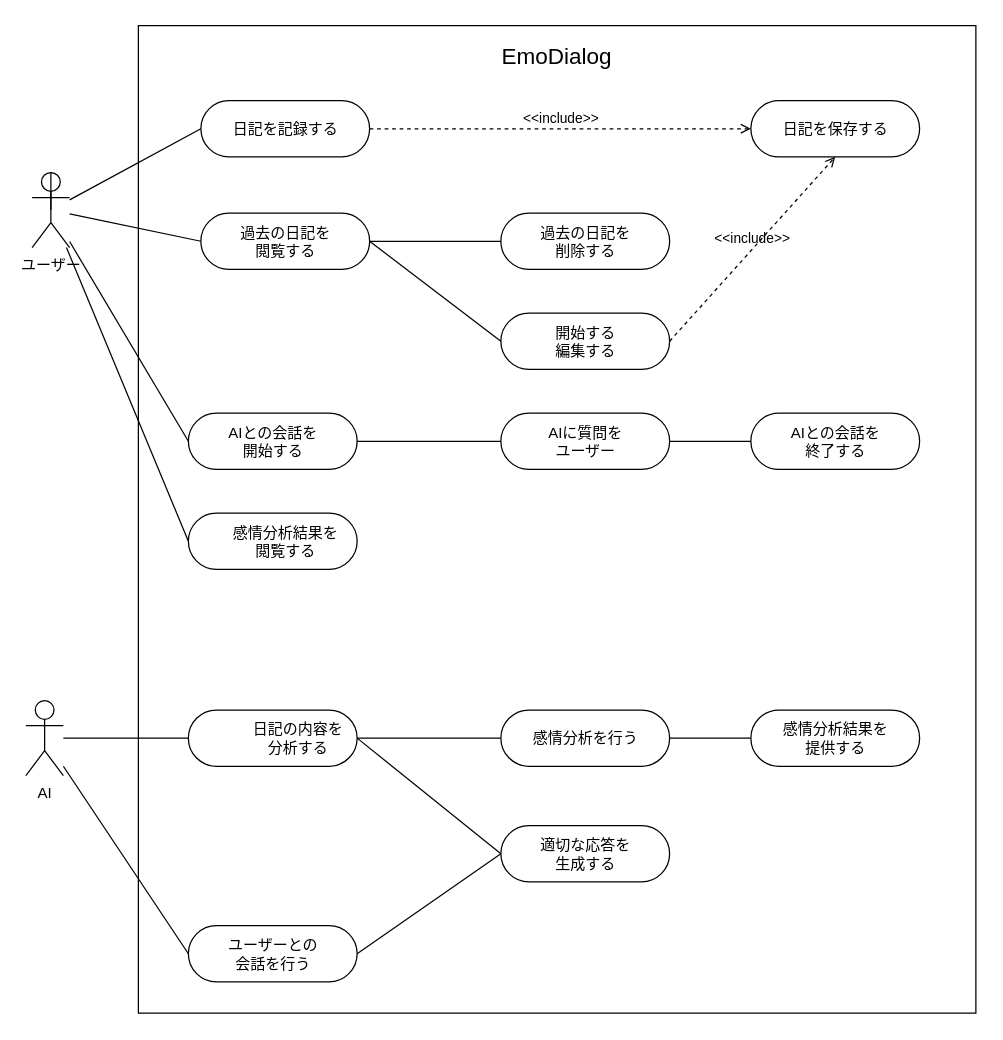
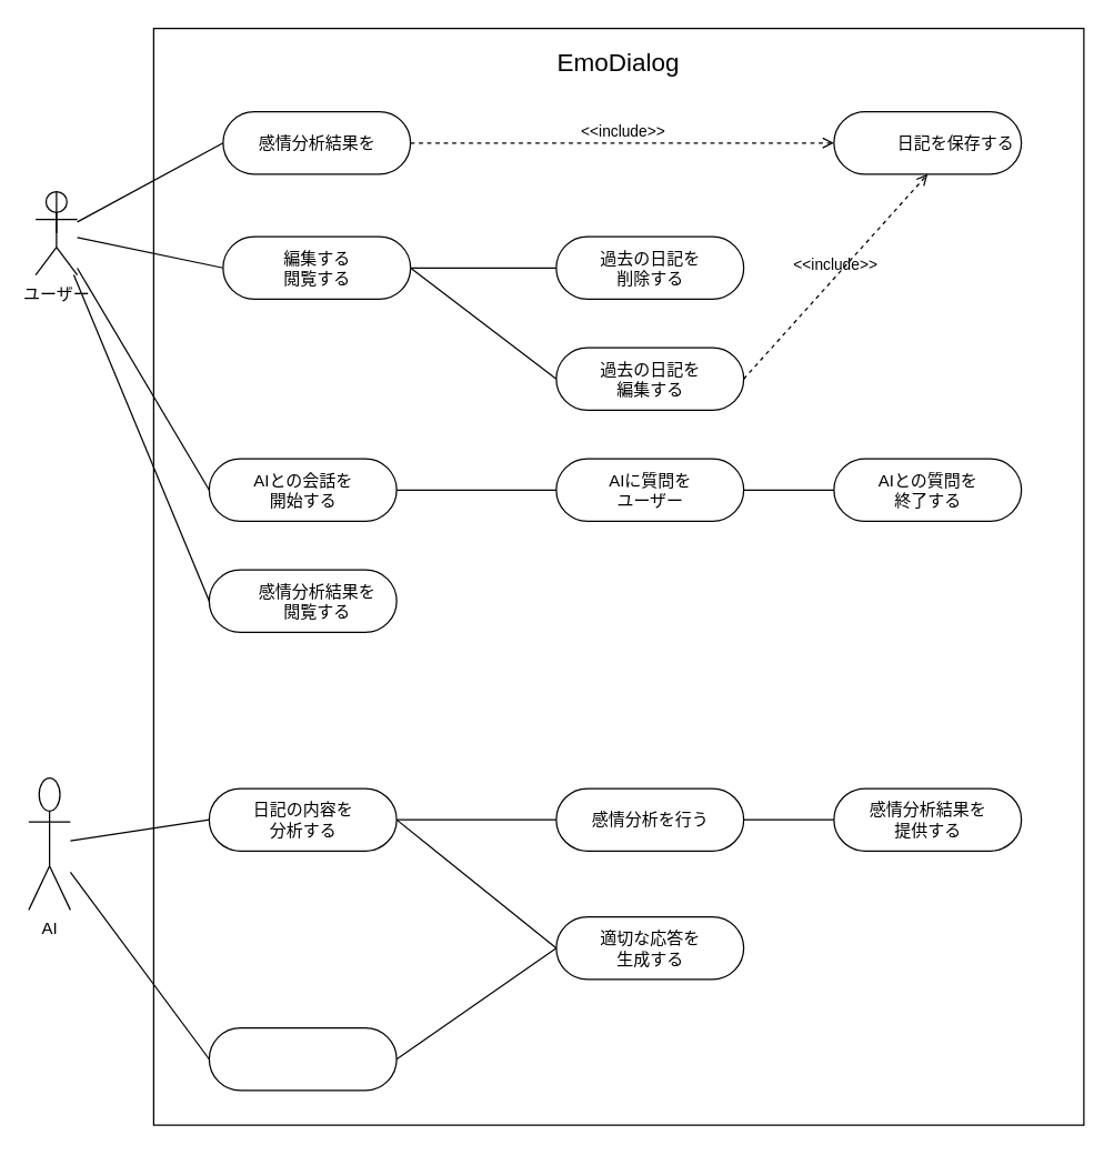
- <mxCell id="11" value="日記を記録する" style="text;html=1;strokeColor=none;fillColor=none;align=center;verticalAlign=middle;whiteSpace=wrap;rounded=0;" parent="9" vertex="1"><mxGeometry x="22.5" y="7.5" width="90" height="30" as="geometry" /></mxCell>
+ <mxCell id="11" value="感情分析結果を" style="text;html=1;strokeColor=none;fillColor=none;align=center;verticalAlign=middle;whiteSpace=wrap;rounded=0;" parent="9" vertex="1"><mxGeometry x="22.5" y="7.5" width="90" height="30" as="geometry" /></mxCell>
- <mxCell id="14" value="日記を保存する" style="text;html=1;strokeColor=none;fillColor=none;align=center;verticalAlign=middle;whiteSpace=wrap;rounded=0;" parent="12" vertex="1"><mxGeometry x="22.5" y="7.5" width="90" height="30" as="geometry" /></mxCell>
+ <mxCell id="14" value="日記を保存する" style="text;html=1;strokeColor=none;fillColor=none;align=center;verticalAlign=middle;whiteSpace=wrap;rounded=0;" parent="12" vertex="1"><mxGeometry x="42.5" y="7.5" width="90" height="30" as="geometry" /></mxCell>
- <mxCell id="24" value="過去の日記を&lt;br&gt;閲覧する" style="text;html=1;strokeColor=none;fillColor=none;align=center;verticalAlign=middle;whiteSpace=wrap;rounded=0;" parent="22" vertex="1"><mxGeometry x="22.5" y="7.5" width="90" height="30" as="geometry" /></mxCell>
+ <mxCell id="24" value="編集する&lt;br&gt;閲覧する" style="text;html=1;strokeColor=none;fillColor=none;align=center;verticalAlign=middle;whiteSpace=wrap;rounded=0;" parent="22" vertex="1"><mxGeometry x="22.5" y="7.5" width="90" height="30" as="geometry" /></mxCell>
- <mxCell id="34" value="開始する&lt;br&gt;編集する" style="text;html=1;strokeColor=none;fillColor=none;align=center;verticalAlign=middle;whiteSpace=wrap;rounded=0;" vertex="1" parent="32"><mxGeometry x="22.5" y="7.5" width="90" height="30" as="geometry" /></mxCell>
+ <mxCell id="34" value="過去の日記を&lt;br&gt;編集する" style="text;html=1;strokeColor=none;fillColor=none;align=center;verticalAlign=middle;whiteSpace=wrap;rounded=0;" vertex="1" parent="32"><mxGeometry x="22.5" y="7.5" width="90" height="30" as="geometry" /></mxCell>
- <mxCell id="45" value="AIとの会話を&lt;br&gt;終了する" style="text;html=1;strokeColor=none;fillColor=none;align=center;verticalAlign=middle;whiteSpace=wrap;rounded=0;" vertex="1" parent="43"><mxGeometry x="22.5" y="7.5" width="90" height="30" as="geometry" /></mxCell>
+ <mxCell id="45" value="AIとの質問を&lt;br&gt;終了する" style="text;html=1;strokeColor=none;fillColor=none;align=center;verticalAlign=middle;whiteSpace=wrap;rounded=0;" vertex="1" parent="43"><mxGeometry x="22.5" y="7.5" width="90" height="30" as="geometry" /></mxCell>
- <mxCell id="18" value="AI" style="shape=umlActor;verticalLabelPosition=bottom;verticalAlign=top;html=1;outlineConnect=0;fillColor=none;" parent="1" vertex="1"><mxGeometry x="20" y="560" width="30" height="60" as="geometry" /></mxCell>
+ <mxCell id="18" value="AI" style="shape=umlActor;verticalLabelPosition=bottom;verticalAlign=top;html=1;outlineConnect=0;fillColor=none;" parent="1" vertex="1"><mxGeometry x="20" y="560" width="30" height="95" as="geometry" /></mxCell>
- <mxCell id="50" value="日記の内容を&lt;br&gt;分析する" style="text;html=1;strokeColor=none;fillColor=none;align=center;verticalAlign=middle;whiteSpace=wrap;rounded=0;" vertex="1" parent="48"><mxGeometry x="42.5" y="7.5" width="90" height="30" as="geometry" /></mxCell>
+ <mxCell id="50" value="日記の内容を&lt;br&gt;分析する" style="text;html=1;strokeColor=none;fillColor=none;align=center;verticalAlign=middle;whiteSpace=wrap;rounded=0;" vertex="1" parent="48"><mxGeometry x="22.5" y="7.5" width="90" height="30" as="geometry" /></mxCell>
- <mxCell id="69" value="ユーザーとの&lt;br&gt;会話を行う" style="text;html=1;strokeColor=none;fillColor=none;align=center;verticalAlign=middle;whiteSpace=wrap;rounded=0;" vertex="1" parent="67"><mxGeometry x="22.5" y="7.5" width="90" height="30" as="geometry" /></mxCell>
